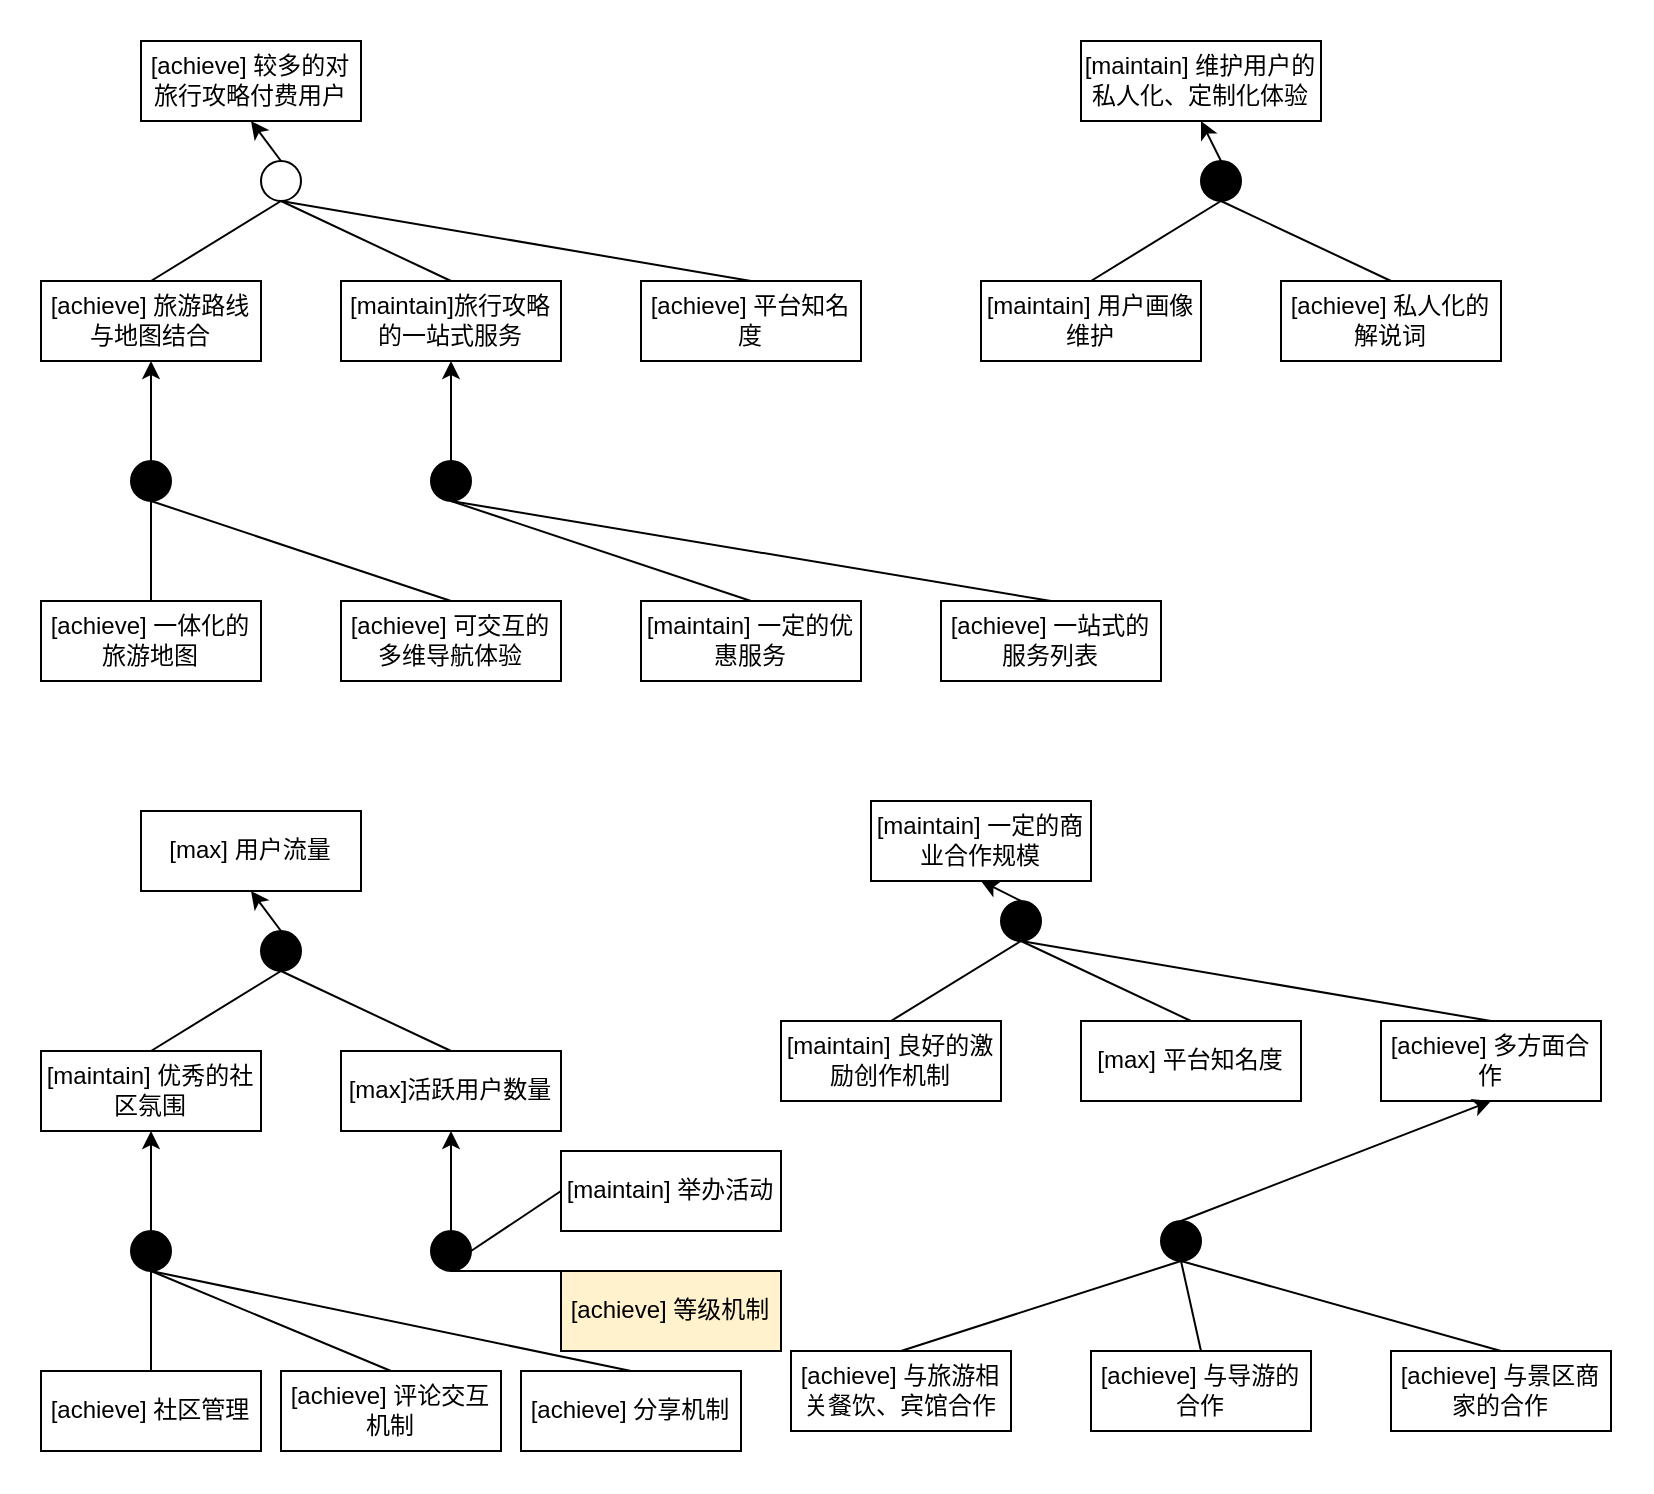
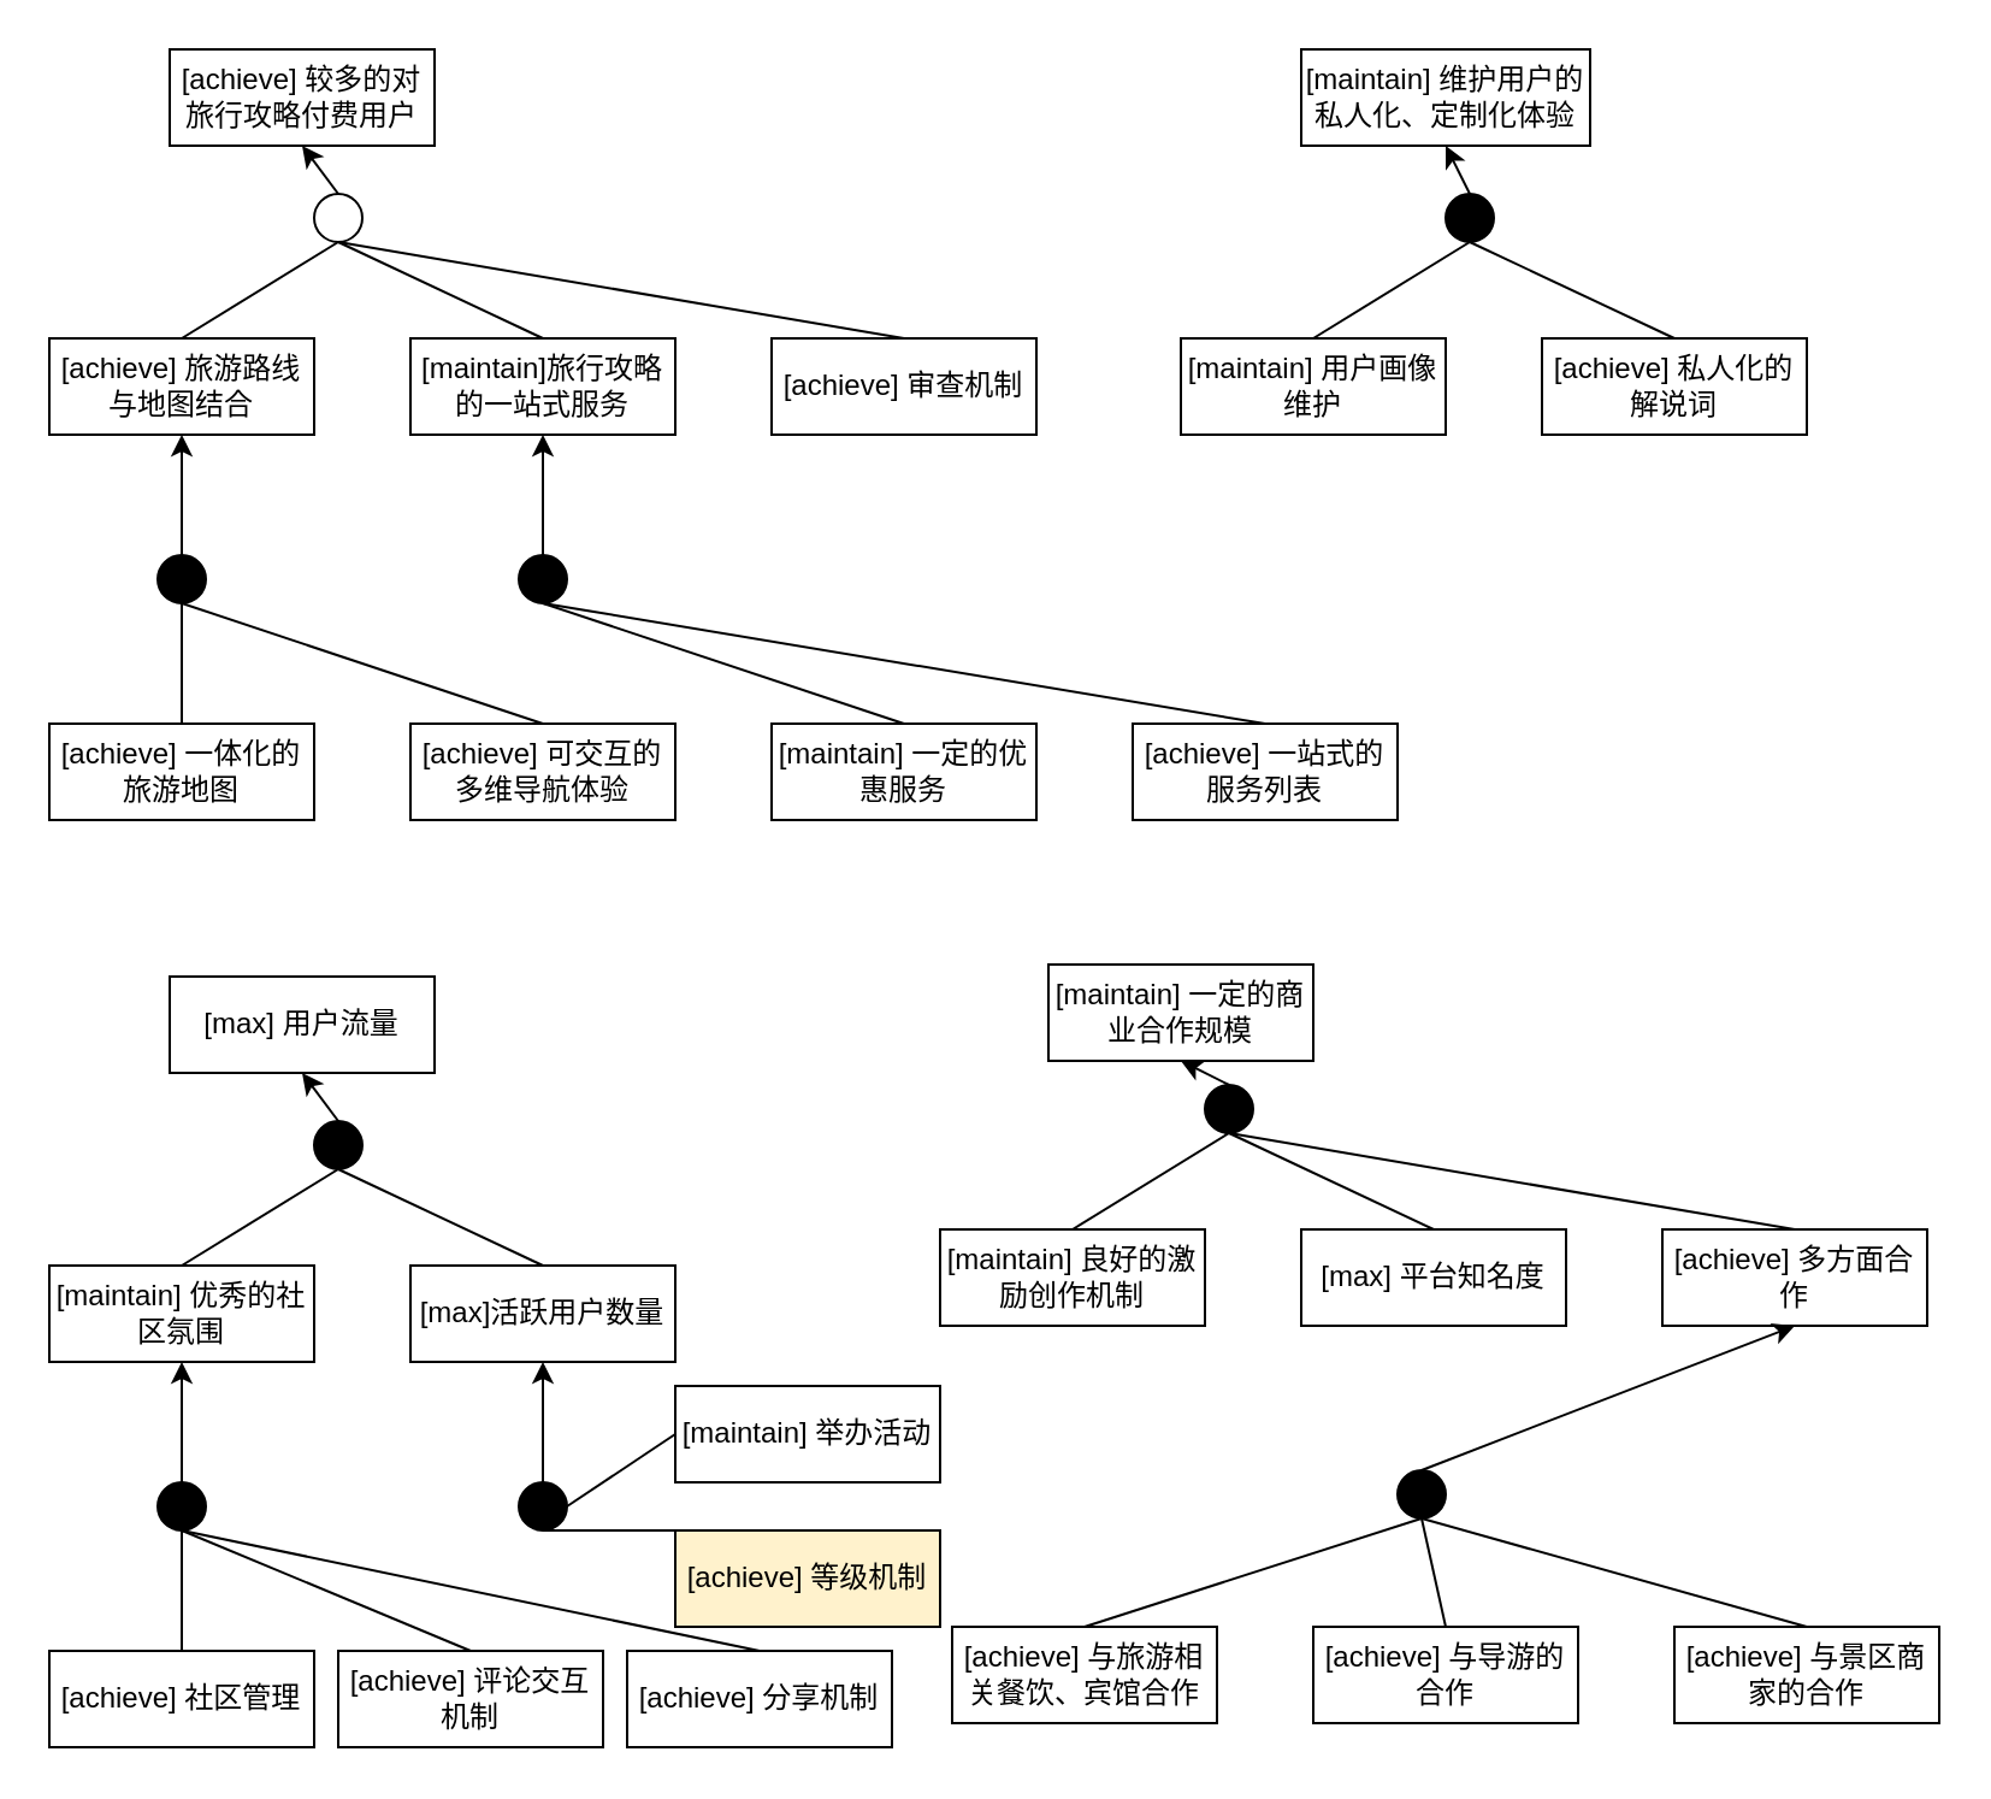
- <mxCell id="5" value="[achieve] 平台知名度" style="rounded=0;whiteSpace=wrap;html=1;" vertex="1" parent="1"><mxGeometry x="320" y="140" width="110" height="40" as="geometry" /></mxCell>
+ <mxCell id="5" value="[achieve] 审查机制" style="rounded=0;whiteSpace=wrap;html=1;" vertex="1" parent="1"><mxGeometry x="320" y="140" width="110" height="40" as="geometry" /></mxCell>
